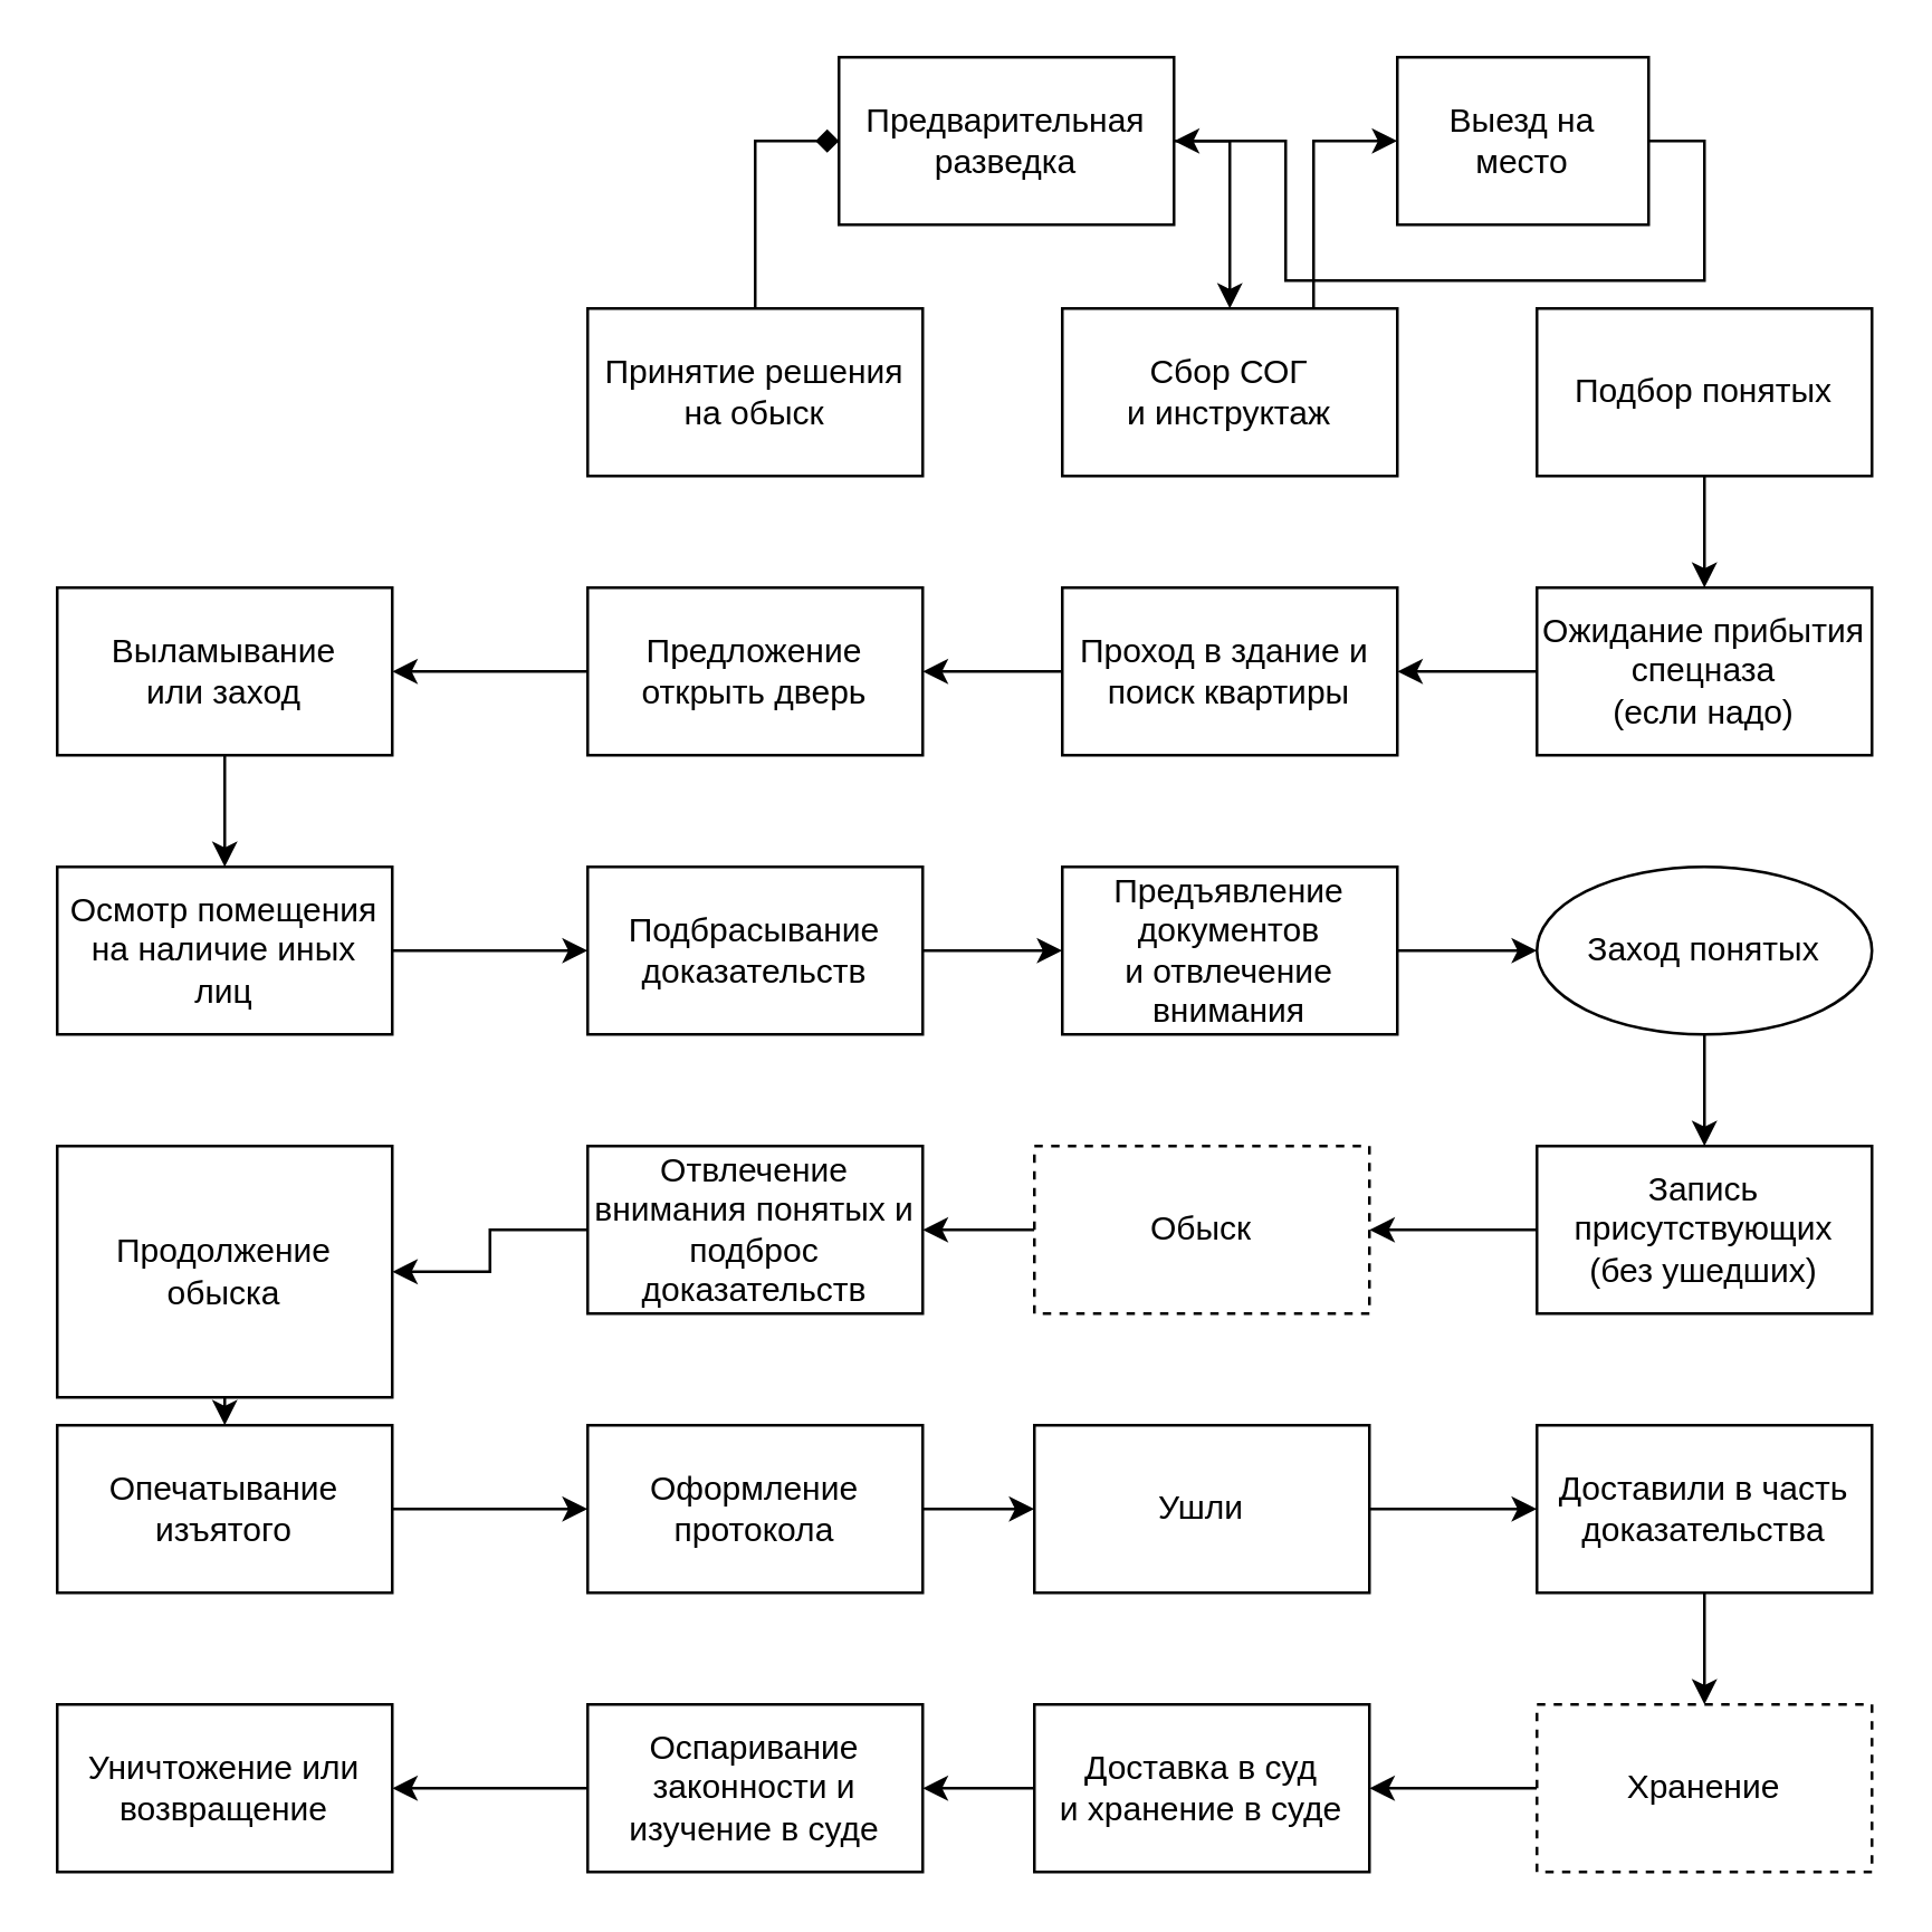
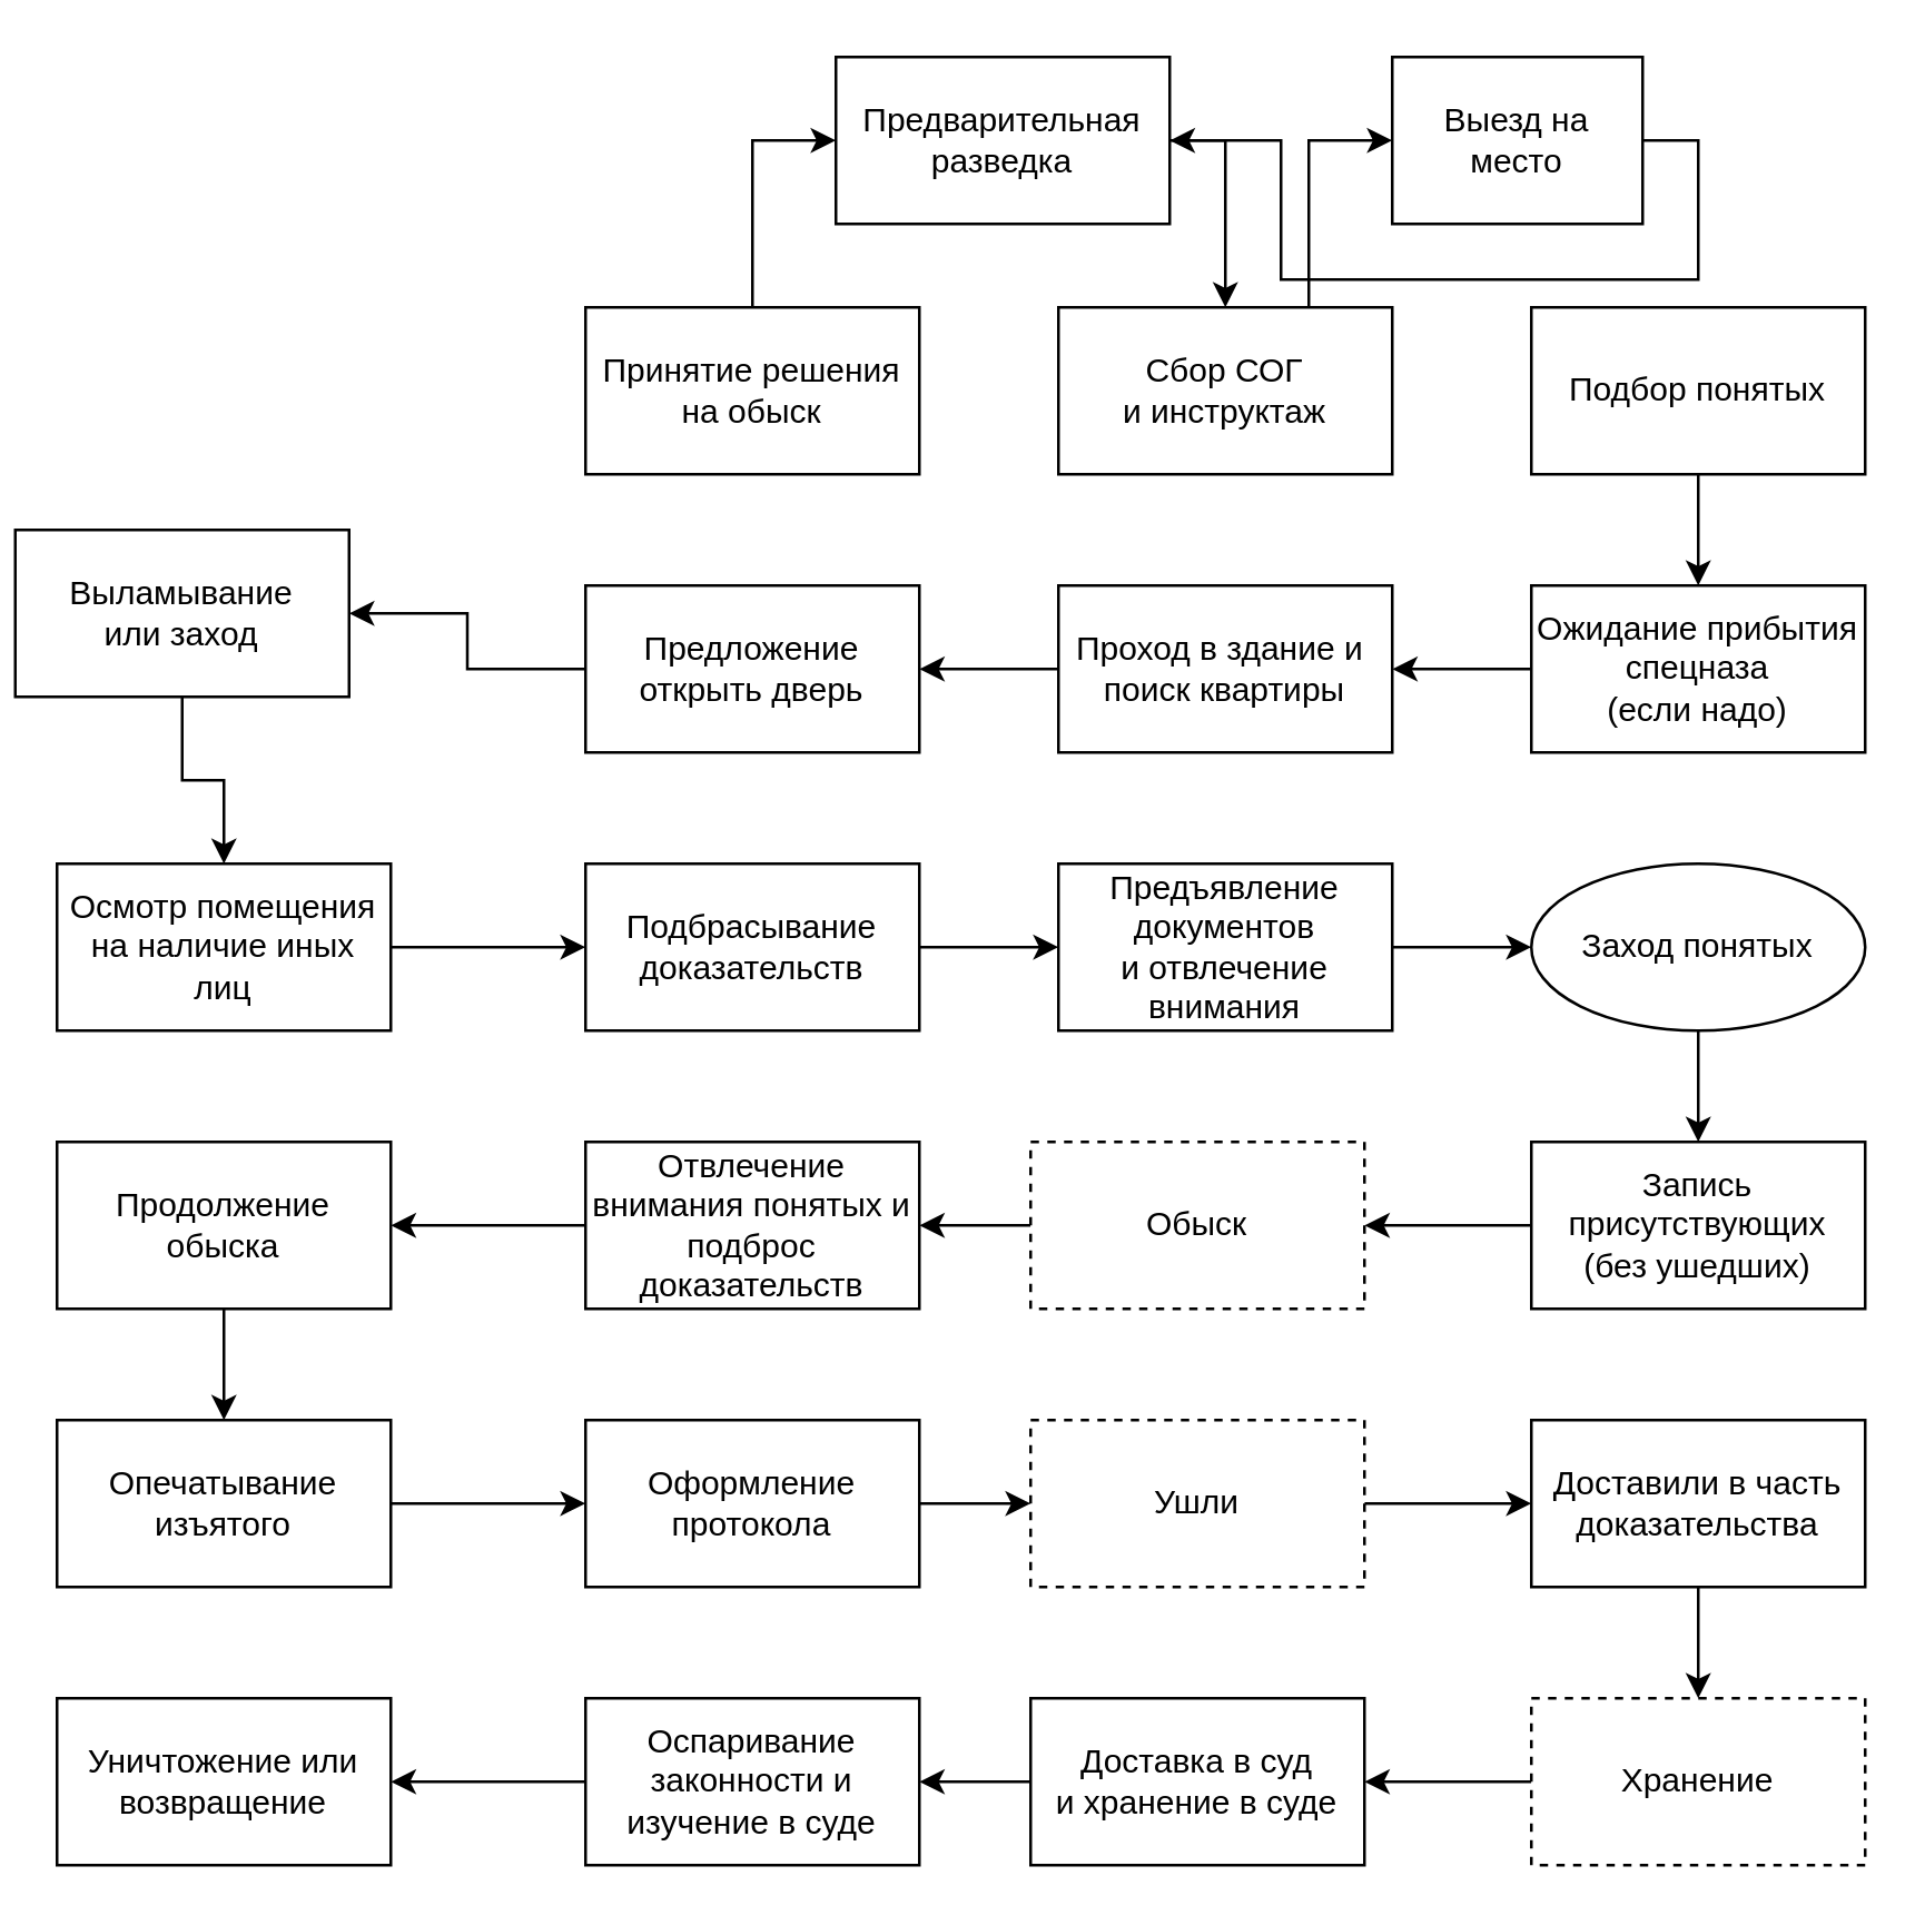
- <mxCell id="2" style="edgeStyle=orthogonalEdgeStyle;rounded=0;orthogonalLoop=1;jettySize=auto;html=1;exitX=0.5;exitY=0;exitDx=0;exitDy=0;entryX=0;entryY=0.5;entryDx=0;entryDy=0;endArrow=diamond;" edge="1" parent="1" source="3" target="48"><mxGeometry relative="1" as="geometry" /></mxCell>
+ <mxCell id="2" style="edgeStyle=orthogonalEdgeStyle;rounded=0;orthogonalLoop=1;jettySize=auto;html=1;exitX=0.5;exitY=0;exitDx=0;exitDy=0;entryX=0;entryY=0.5;entryDx=0;entryDy=0;" edge="1" parent="1" source="3" target="48"><mxGeometry relative="1" as="geometry" /></mxCell>
- <mxCell id="15" value="Выламывание&lt;br&gt;или заход" style="rounded=0;whiteSpace=wrap;html=1;" parent="1" vertex="1"><mxGeometry x="20" y="210" width="120" height="60" as="geometry" /></mxCell>
+ <mxCell id="15" value="Выламывание&lt;br&gt;или заход" style="rounded=0;whiteSpace=wrap;html=1;" parent="1" vertex="1"><mxGeometry x="5" y="190" width="120" height="60" as="geometry" /></mxCell>
- <mxCell id="29" value="Продолжение&lt;br&gt;обыска" style="rounded=0;whiteSpace=wrap;html=1;" parent="1" vertex="1"><mxGeometry x="20" y="410" width="120" height="90" as="geometry" /></mxCell>
+ <mxCell id="29" value="Продолжение&lt;br&gt;обыска" style="rounded=0;whiteSpace=wrap;html=1;" parent="1" vertex="1"><mxGeometry x="20" y="410" width="120" height="60" as="geometry" /></mxCell>
- <mxCell id="37" value="Ушли" style="rounded=0;whiteSpace=wrap;html=1;" parent="1" vertex="1"><mxGeometry x="370" y="510" width="120" height="60" as="geometry" /></mxCell>
+ <mxCell id="37" value="Ушли" style="rounded=0;whiteSpace=wrap;html=1;dashed=1;" parent="1" vertex="1"><mxGeometry x="370" y="510" width="120" height="60" as="geometry" /></mxCell>
